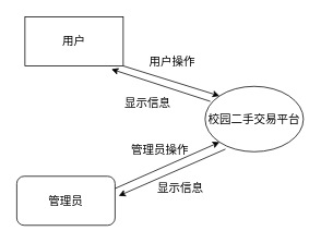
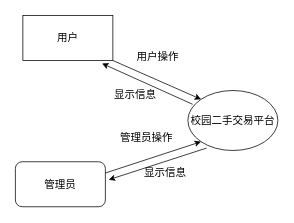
- <mxCell id="3" value="&lt;font style=&quot;font-size: 14px;&quot;&gt;校园二手交易平台&lt;/font&gt;" style="ellipse;whiteSpace=wrap;html=1;rounded=1;strokeColor=default;fontFamily=Helvetica;fontSize=12;fontColor=default;fillColor=default;" vertex="1" parent="1"><mxGeometry x="250" y="105" width="120" height="80" as="geometry" /></mxCell>
+ <mxCell id="3" value="&lt;font style=&quot;font-size: 14px;&quot;&gt;校园二手交易平台&lt;/font&gt;" style="ellipse;whiteSpace=wrap;html=1;rounded=1;strokeColor=default;fontFamily=Helvetica;fontSize=12;fontColor=default;fillColor=default;" vertex="1" parent="1"><mxGeometry x="250" y="120" width="120" height="80" as="geometry" /></mxCell>
